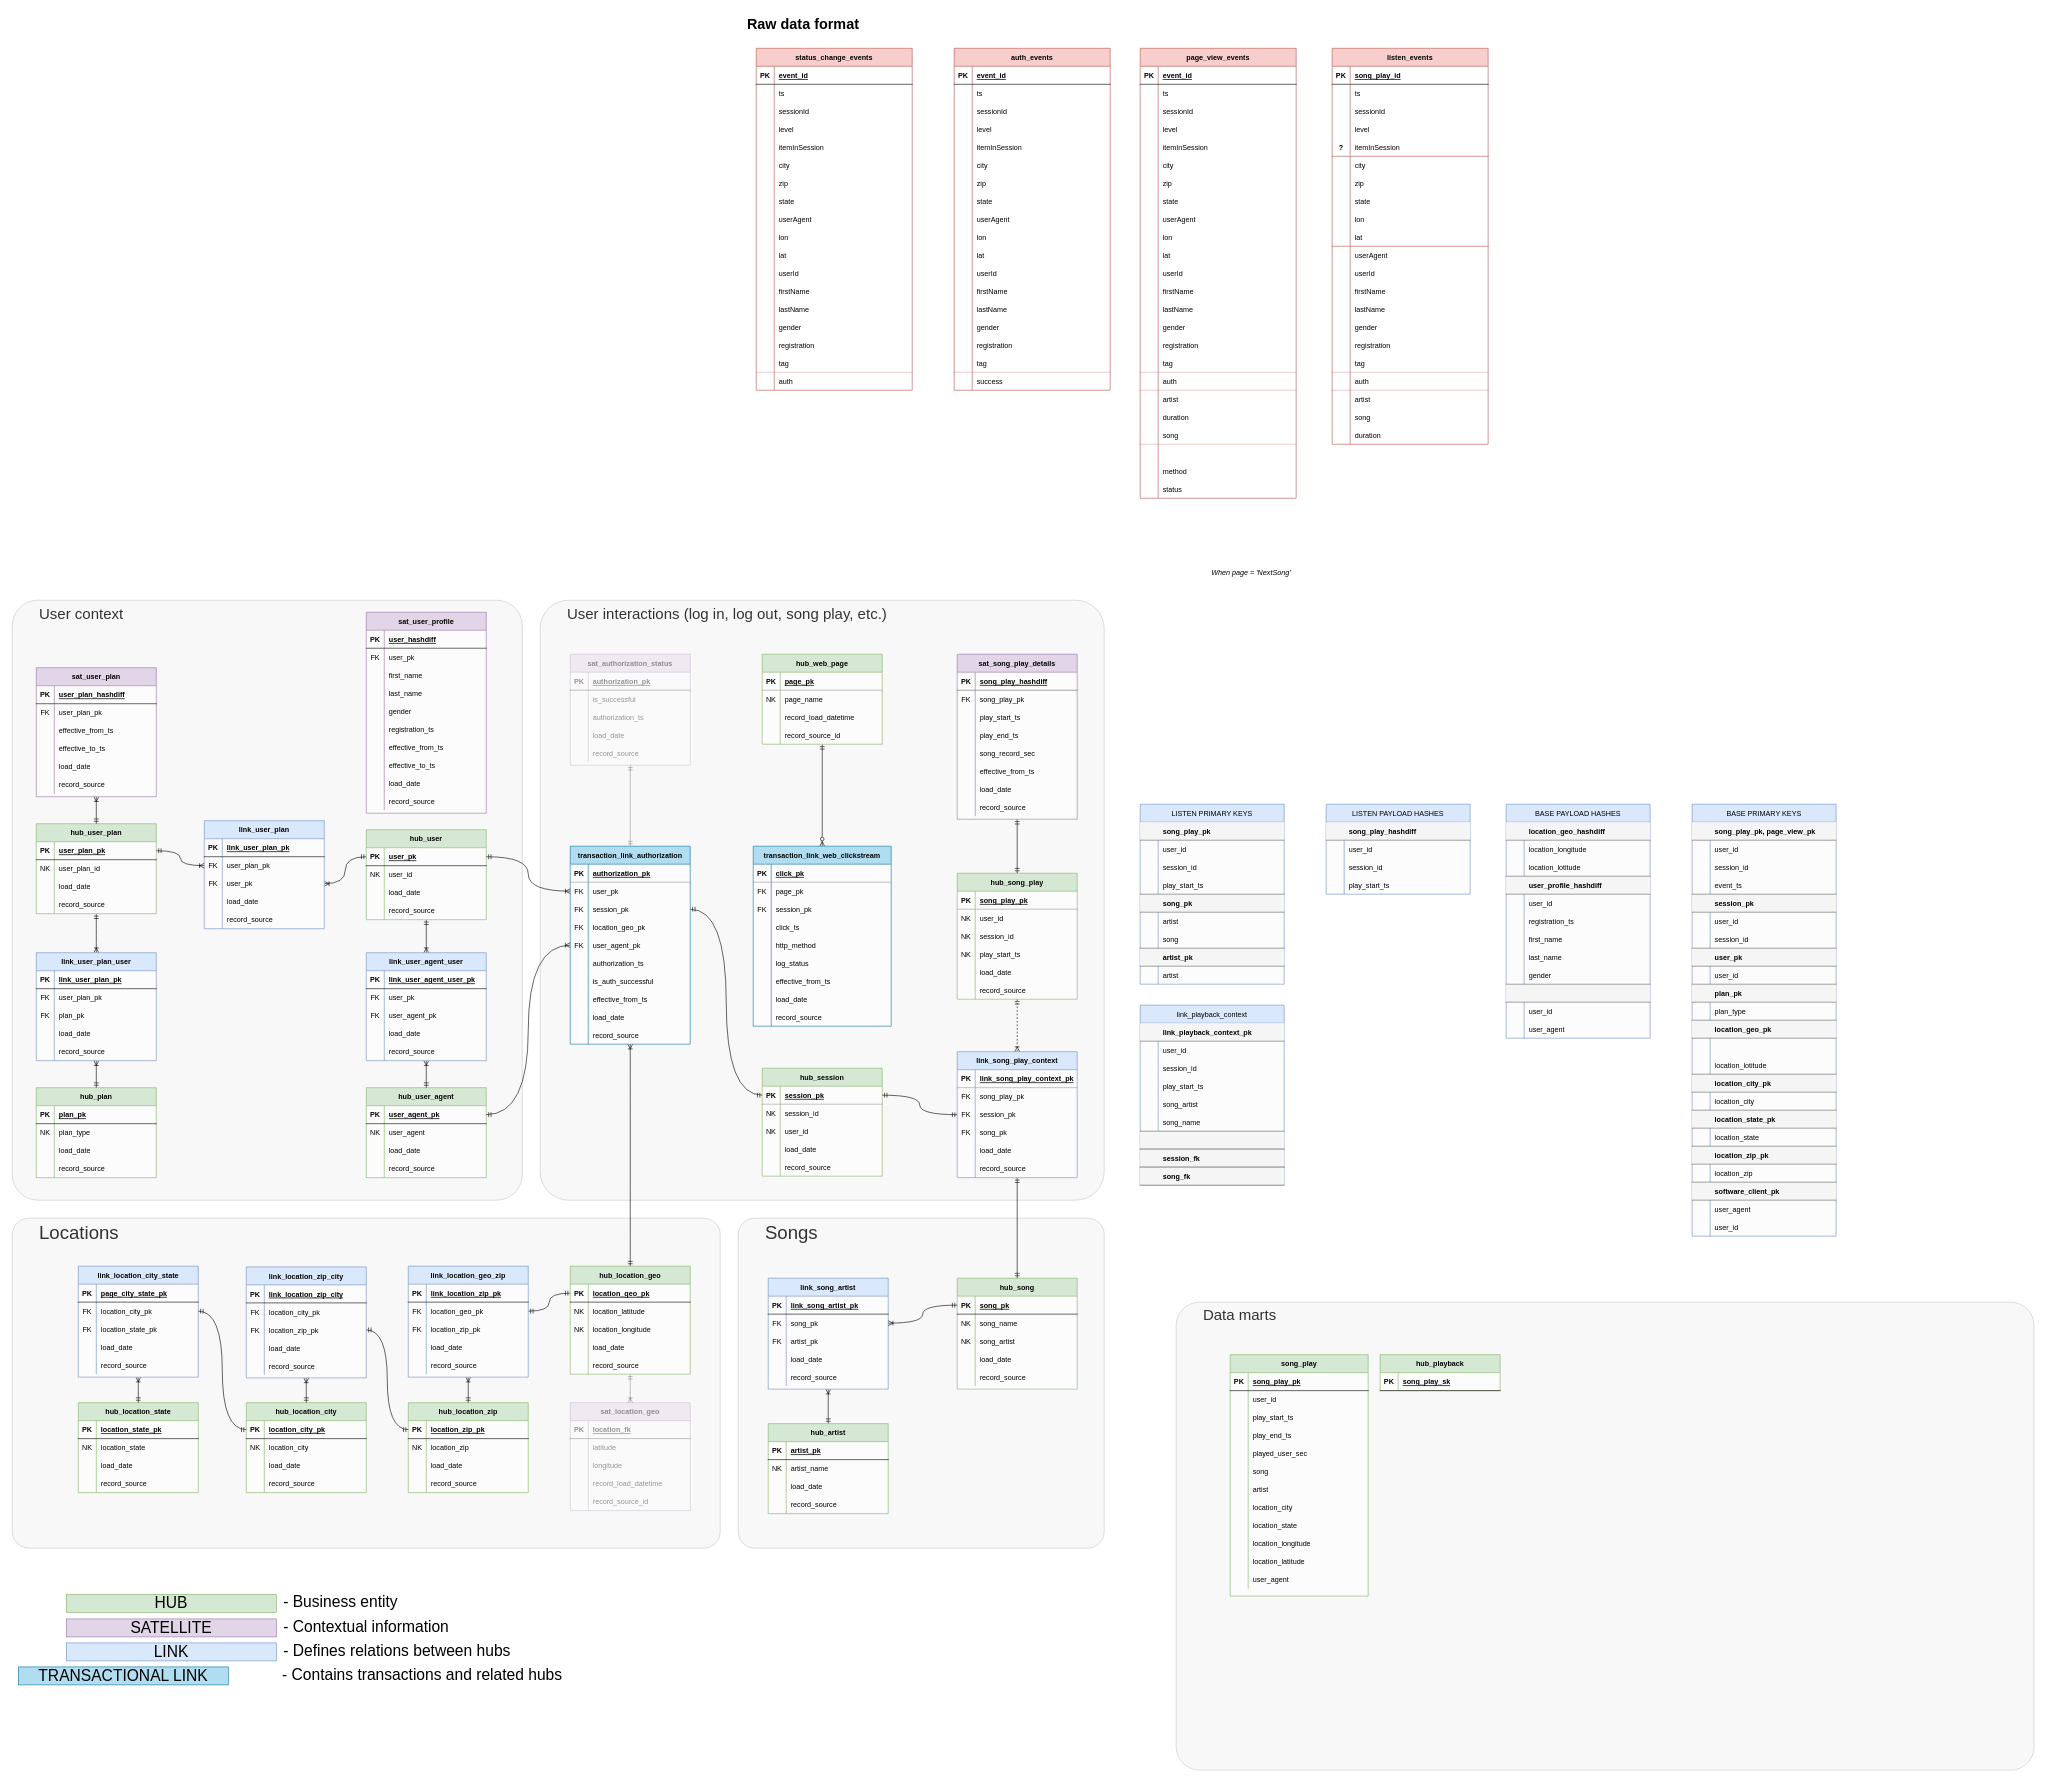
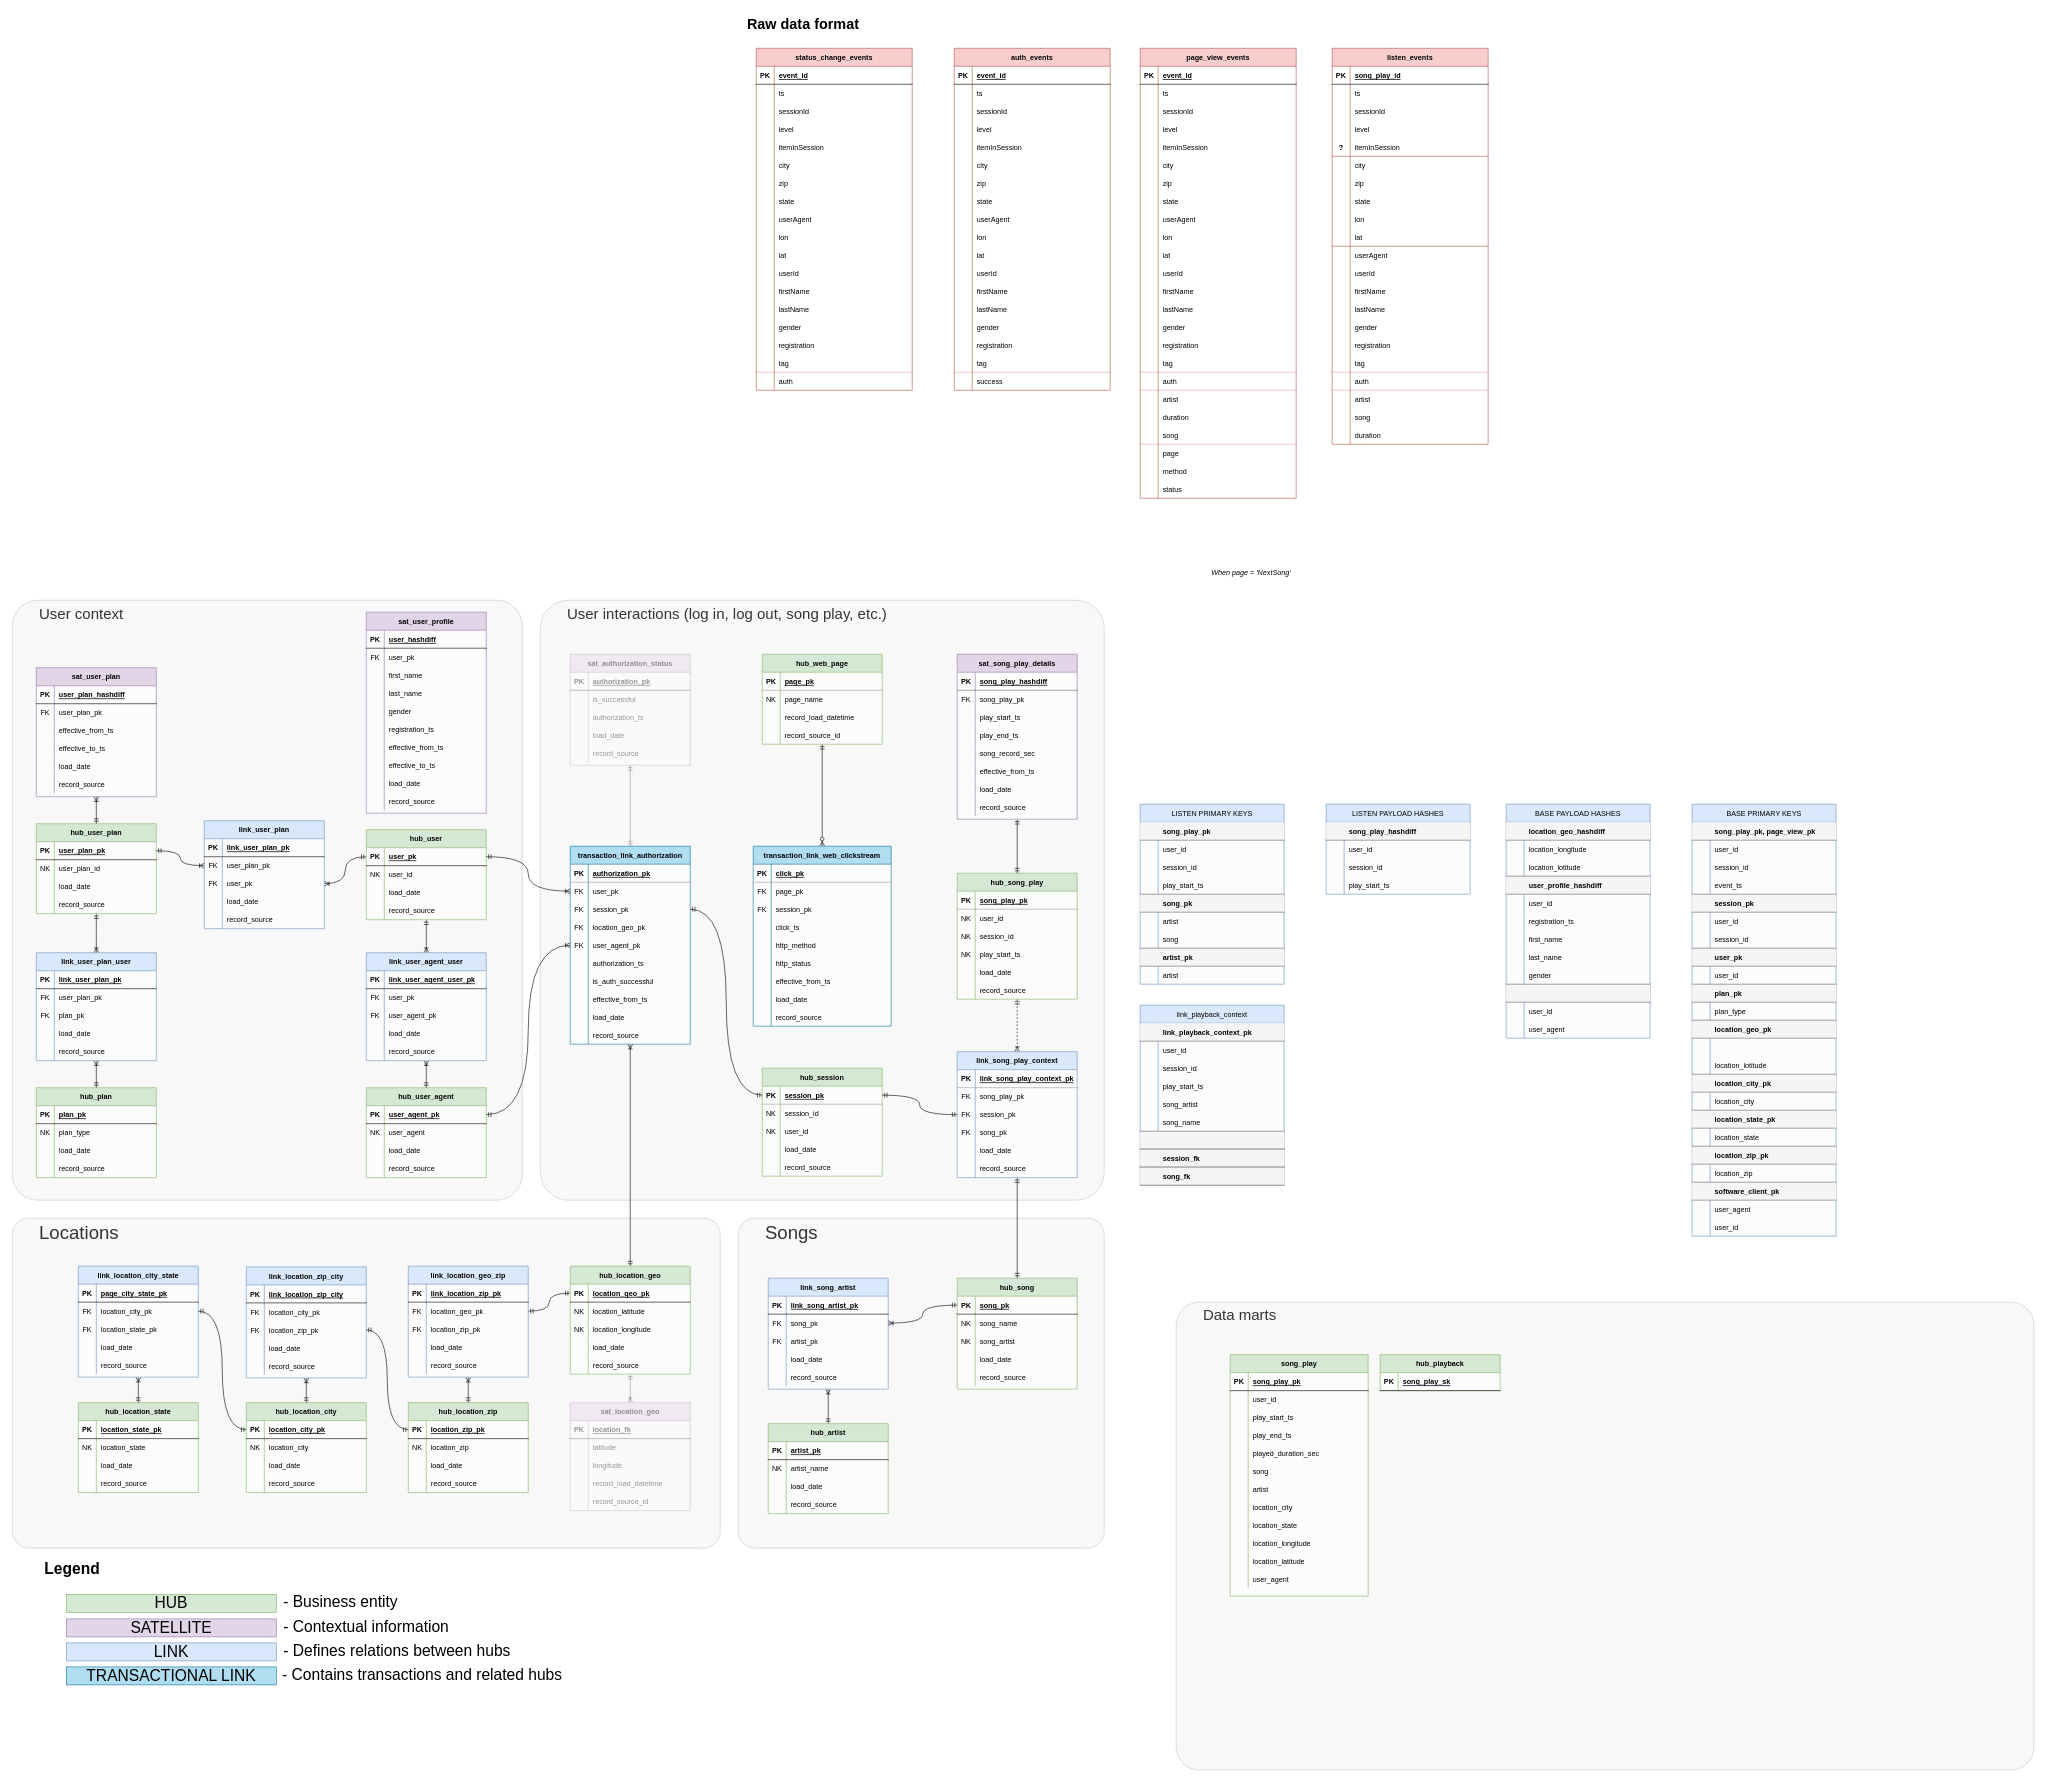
+ <mxCell id="73" value="page" style="shape=partialRectangle;overflow=hidden;connectable=0;top=0;left=0;bottom=0;right=0;align=left;spacingLeft=6;fillColor=none;strokeColor=default;" parent="71" vertex="1"><mxGeometry x="30" width="230" height="30" as="geometry"><mxRectangle width="230" height="30" as="alternateBounds" /></mxGeometry></mxCell>
- <mxCell id="481" value="log_status" style="shape=partialRectangle;overflow=hidden;connectable=0;top=0;left=0;bottom=0;right=0;align=left;spacingLeft=6;fontStyle=0;fillColor=none;" parent="479" vertex="1"><mxGeometry x="30" width="200" height="30" as="geometry"><mxRectangle width="200" height="30" as="alternateBounds" /></mxGeometry></mxCell>
+ <mxCell id="481" value="http_status" style="shape=partialRectangle;overflow=hidden;connectable=0;top=0;left=0;bottom=0;right=0;align=left;spacingLeft=6;fontStyle=0;fillColor=none;" parent="479" vertex="1"><mxGeometry x="30" width="200" height="30" as="geometry"><mxRectangle width="200" height="30" as="alternateBounds" /></mxGeometry></mxCell>
- <mxCell id="959" value="played_user_sec" style="shape=partialRectangle;overflow=hidden;connectable=0;top=0;left=0;bottom=0;right=0;align=left;spacingLeft=6;fontStyle=0;fillColor=none;strokeColor=default;" parent="957" vertex="1"><mxGeometry x="30" width="200" height="30" as="geometry"><mxRectangle width="200" height="30" as="alternateBounds" /></mxGeometry></mxCell>
+ <mxCell id="959" value="played_duration_sec" style="shape=partialRectangle;overflow=hidden;connectable=0;top=0;left=0;bottom=0;right=0;align=left;spacingLeft=6;fontStyle=0;fillColor=none;strokeColor=default;" parent="957" vertex="1"><mxGeometry x="30" width="200" height="30" as="geometry"><mxRectangle width="200" height="30" as="alternateBounds" /></mxGeometry></mxCell>
+ <mxCell id="587" value="Legend" style="text;html=1;strokeColor=none;fillColor=none;align=center;verticalAlign=middle;whiteSpace=wrap;rounded=0;fontSize=26;fontStyle=1" parent="1" vertex="1"><mxGeometry x="40" y="2600" width="160" height="30" as="geometry" /></mxCell>
- <mxCell id="591" value="TRANSACTIONAL LINK" style="text;html=1;strokeColor=#10739e;fillColor=#b1ddf0;align=center;verticalAlign=middle;whiteSpace=wrap;rounded=0;fontSize=26;" parent="1" vertex="1"><mxGeometry x="30" y="2778" width="350" height="30" as="geometry" /></mxCell>
+ <mxCell id="591" value="TRANSACTIONAL LINK" style="text;html=1;strokeColor=#10739e;fillColor=#b1ddf0;align=center;verticalAlign=middle;whiteSpace=wrap;rounded=0;fontSize=26;" parent="1" vertex="1"><mxGeometry x="110" y="2778" width="350" height="30" as="geometry" /></mxCell>
